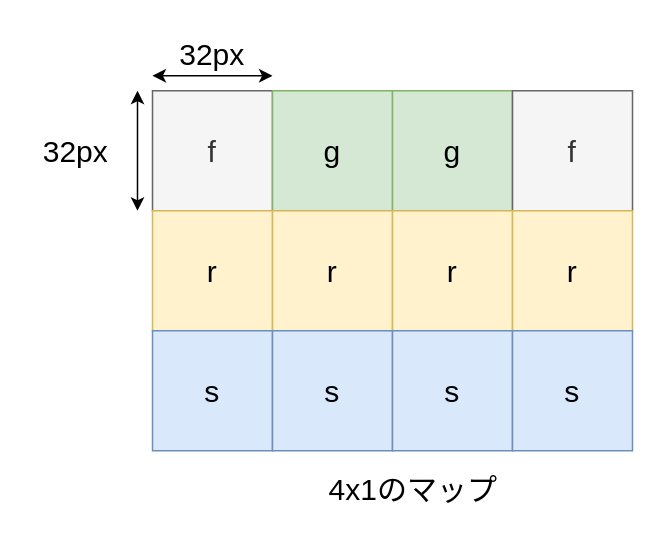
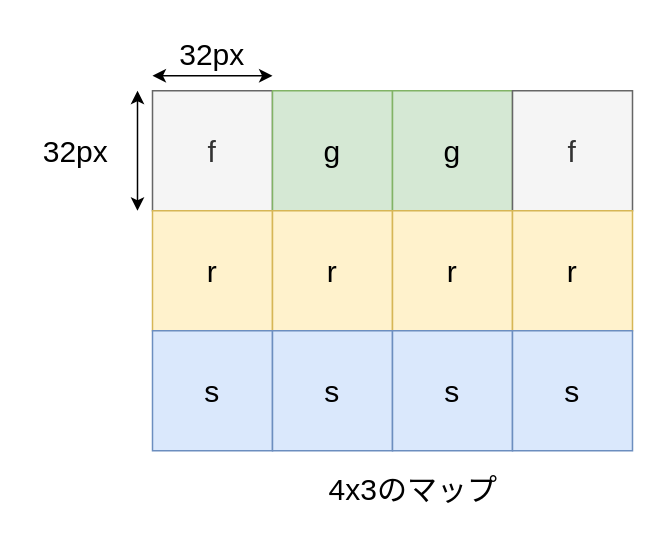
- <mxCell id="14" value="4x1のマップ" style="text;html=1;strokeColor=none;fillColor=none;align=center;verticalAlign=middle;whiteSpace=wrap;rounded=0;fontSize=20;" vertex="1" parent="1"><mxGeometry x="195" y="310" width="160" height="30" as="geometry" /></mxCell>
+ <mxCell id="14" value="4x3のマップ" style="text;html=1;strokeColor=none;fillColor=none;align=center;verticalAlign=middle;whiteSpace=wrap;rounded=0;fontSize=20;" vertex="1" parent="1"><mxGeometry x="195" y="310" width="160" height="30" as="geometry" /></mxCell>
